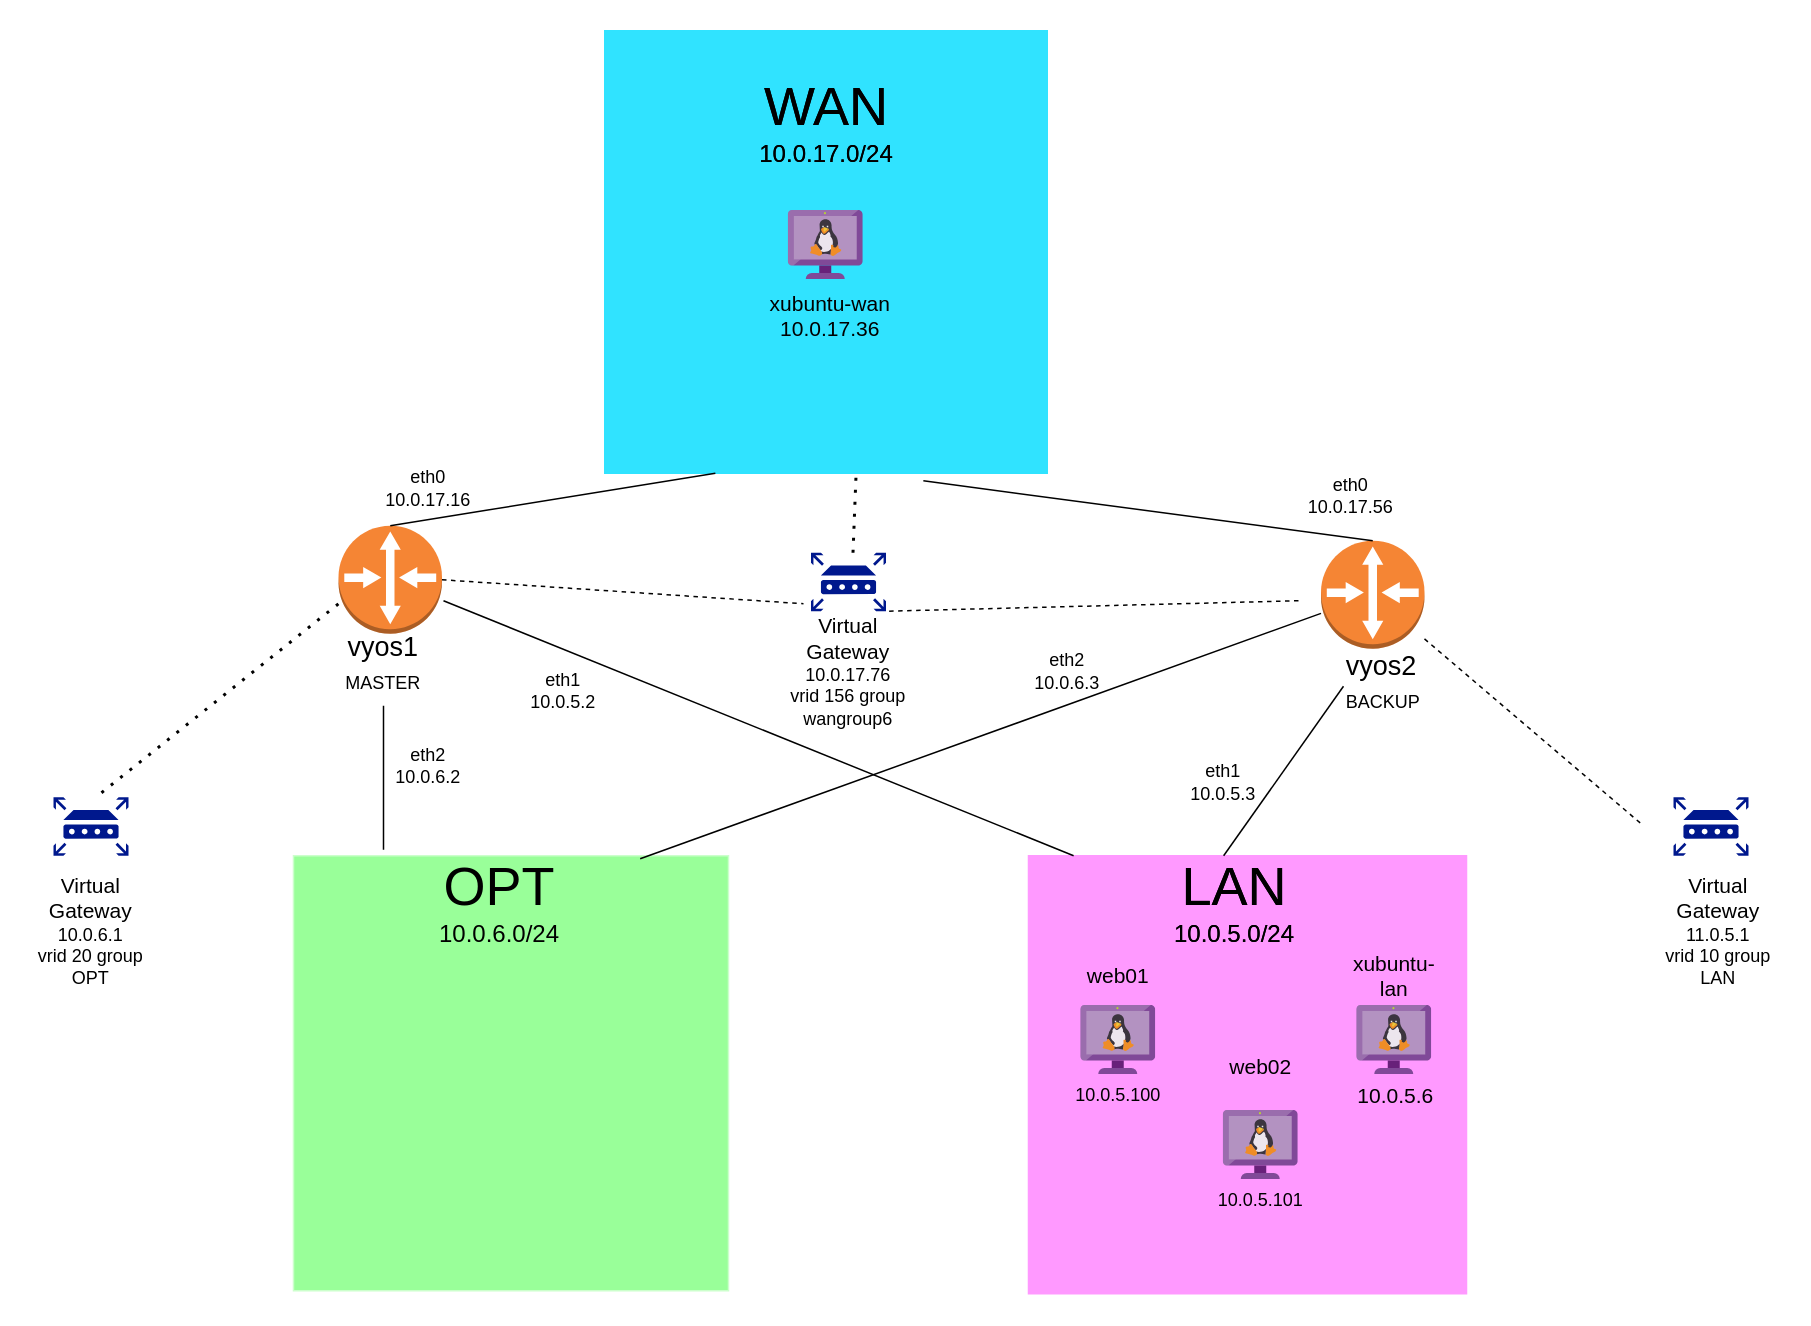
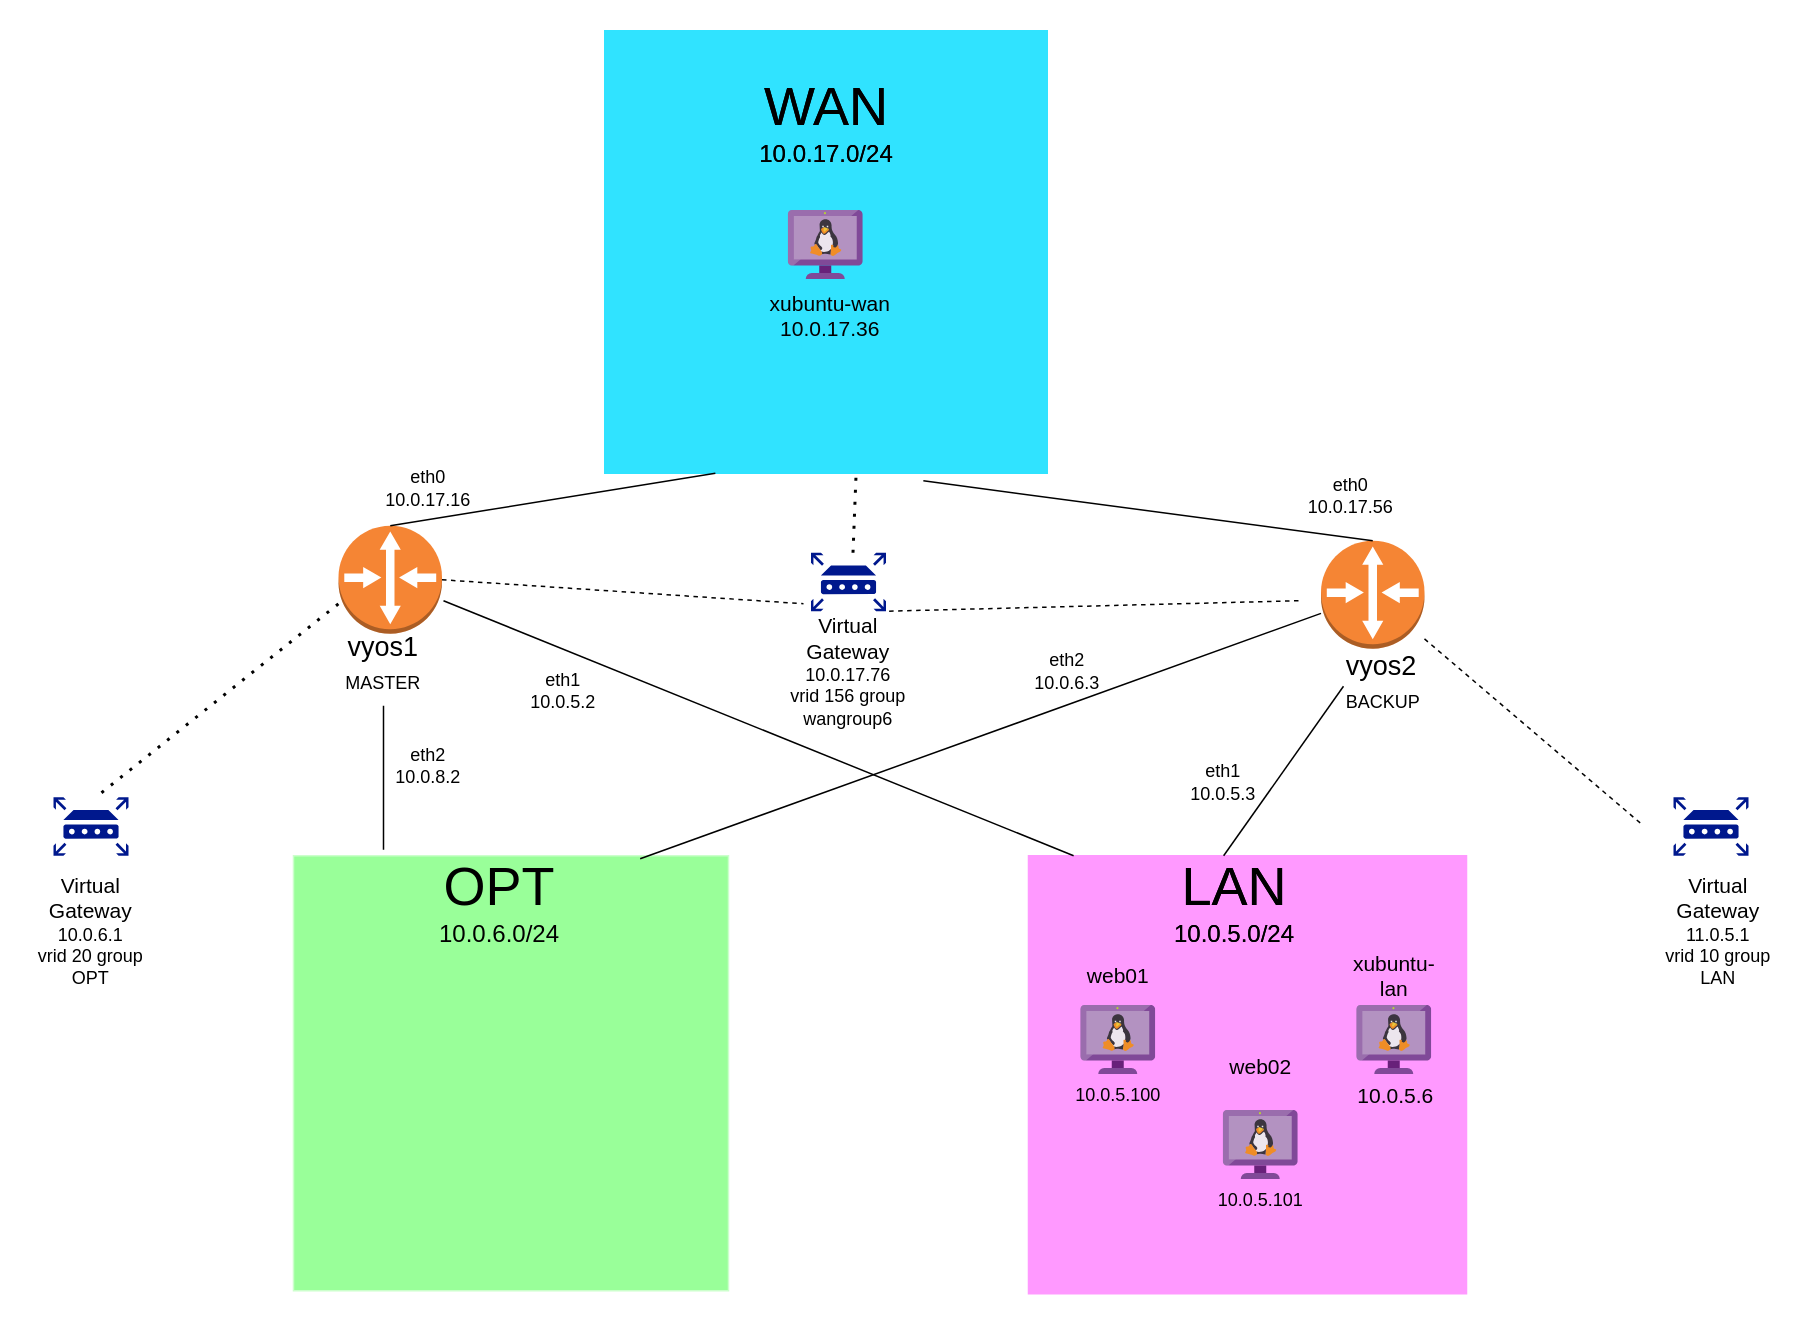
- <mxCell id="36" value="&lt;div&gt;eth2&lt;/div&gt;&lt;div&gt;10.0.6.2&lt;br&gt;&lt;/div&gt;" style="text;html=1;strokeColor=none;fillColor=none;align=center;verticalAlign=middle;whiteSpace=wrap;rounded=0;" parent="1" vertex="1"><mxGeometry x="265" y="500" width="40" height="20" as="geometry" /></mxCell>
+ <mxCell id="36" value="&lt;div&gt;eth2&lt;/div&gt;&lt;div&gt;10.0.8.2&lt;br&gt;&lt;/div&gt;" style="text;html=1;strokeColor=none;fillColor=none;align=center;verticalAlign=middle;whiteSpace=wrap;rounded=0;" parent="1" vertex="1"><mxGeometry x="265" y="500" width="40" height="20" as="geometry" /></mxCell>
